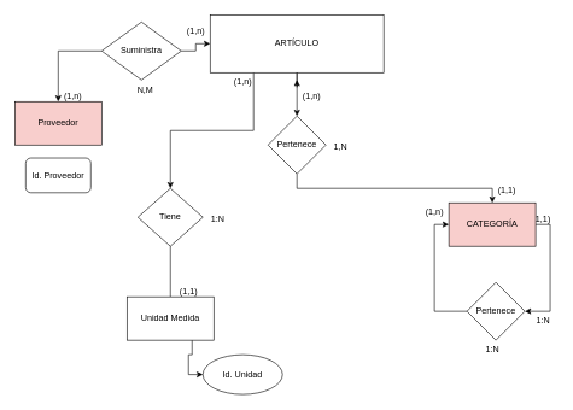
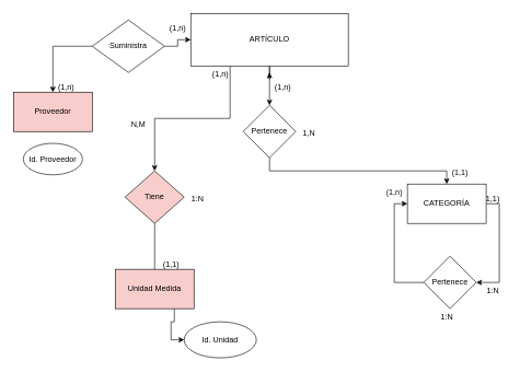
- <mxCell id="29" value="N,M" style="text;html=1;align=center;verticalAlign=middle;resizable=0;points=[];autosize=1;strokeColor=none;fillColor=none;" vertex="1" parent="1"><mxGeometry x="175" y="110" width="50" height="30" as="geometry" /></mxCell>
+ <mxCell id="29" value="N,M" style="text;html=1;align=center;verticalAlign=middle;resizable=0;points=[];autosize=1;strokeColor=none;fillColor=none;" vertex="1" parent="1"><mxGeometry x="185" y="175" width="50" height="30" as="geometry" /></mxCell>
- <mxCell id="31" value="Id. Proveedor" style="whiteSpace=wrap;html=1;rounded=1;" vertex="1" parent="1"><mxGeometry x="35" y="218" width="90" height="48" as="geometry" /></mxCell>
+ <mxCell id="31" value="Id. Proveedor" style="ellipse;whiteSpace=wrap;html=1;" vertex="1" parent="1"><mxGeometry x="35" y="218" width="90" height="48" as="geometry" /></mxCell>
- <mxCell id="18" value="Tiene" style="rhombus;whiteSpace=wrap;html=1;" vertex="1" parent="1"><mxGeometry x="190" y="260" width="90" height="80" as="geometry" /></mxCell>
+ <mxCell id="18" value="Tiene" style="rhombus;whiteSpace=wrap;html=1;fillColor=#f8cecc;" vertex="1" parent="1"><mxGeometry x="190" y="260" width="90" height="80" as="geometry" /></mxCell>
- <mxCell id="7" value="CATEGORÍA" style="rounded=0;whiteSpace=wrap;html=1;fillColor=#f8cecc;" vertex="1" parent="1"><mxGeometry x="620" y="280" width="120" height="60" as="geometry" /></mxCell>
+ <mxCell id="7" value="CATEGORÍA" style="rounded=0;whiteSpace=wrap;html=1;" vertex="1" parent="1"><mxGeometry x="620" y="280" width="120" height="60" as="geometry" /></mxCell>
- <mxCell id="20" value="Unidad Medida" style="rounded=0;whiteSpace=wrap;html=1;" vertex="1" parent="1"><mxGeometry x="175" y="410" width="120" height="60" as="geometry" /></mxCell>
+ <mxCell id="20" value="Unidad Medida" style="rounded=0;whiteSpace=wrap;html=1;fillColor=#f8cecc;" vertex="1" parent="1"><mxGeometry x="175" y="410" width="120" height="60" as="geometry" /></mxCell>
